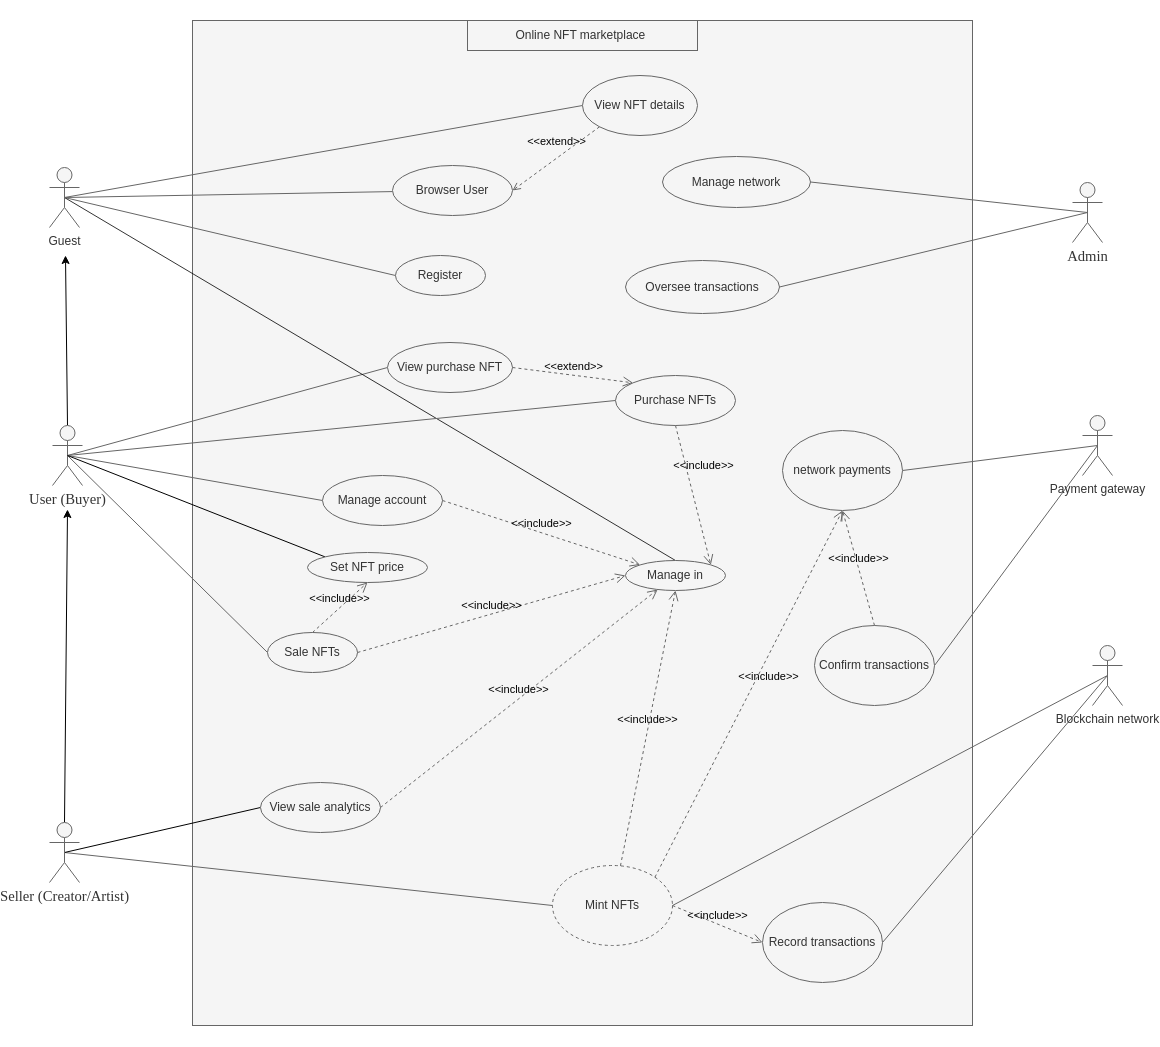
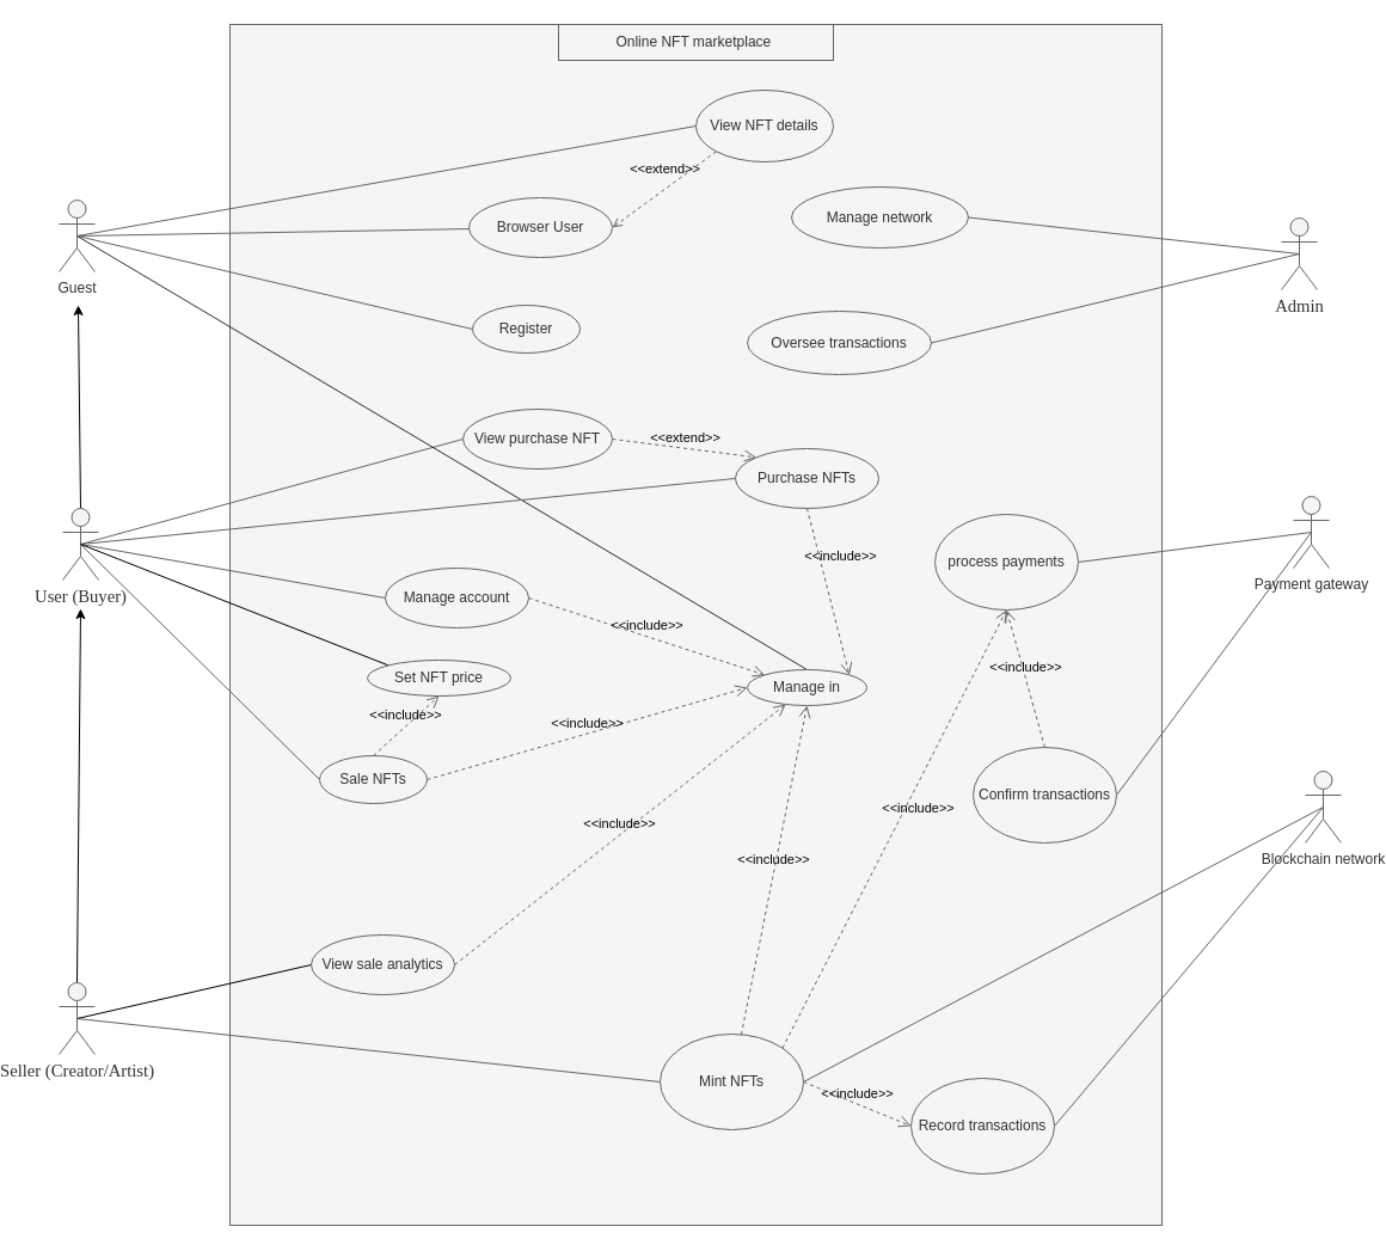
- <mxCell id="40" value="network payments" style="ellipse;whiteSpace=wrap;html=1;strokeColor=#666666;fontColor=#333333;labelBackgroundColor=none;fillColor=#f5f5f5;" parent="1" vertex="1"><mxGeometry x="753" y="430" width="120" height="80" as="geometry" /></mxCell>
+ <mxCell id="40" value="process payments" style="ellipse;whiteSpace=wrap;html=1;strokeColor=#666666;fontColor=#333333;labelBackgroundColor=none;fillColor=#f5f5f5;" parent="1" vertex="1"><mxGeometry x="753" y="430" width="120" height="80" as="geometry" /></mxCell>
- <mxCell id="26" value="Mint NFTs" style="ellipse;whiteSpace=wrap;html=1;strokeColor=#666666;fontColor=#333333;labelBackgroundColor=none;fillColor=#f5f5f5;dashed=1;" parent="1" vertex="1"><mxGeometry x="523" y="865" width="120" height="80" as="geometry" /></mxCell>
+ <mxCell id="26" value="Mint NFTs" style="ellipse;whiteSpace=wrap;html=1;strokeColor=#666666;fontColor=#333333;labelBackgroundColor=none;fillColor=#f5f5f5;" parent="1" vertex="1"><mxGeometry x="523" y="865" width="120" height="80" as="geometry" /></mxCell>
